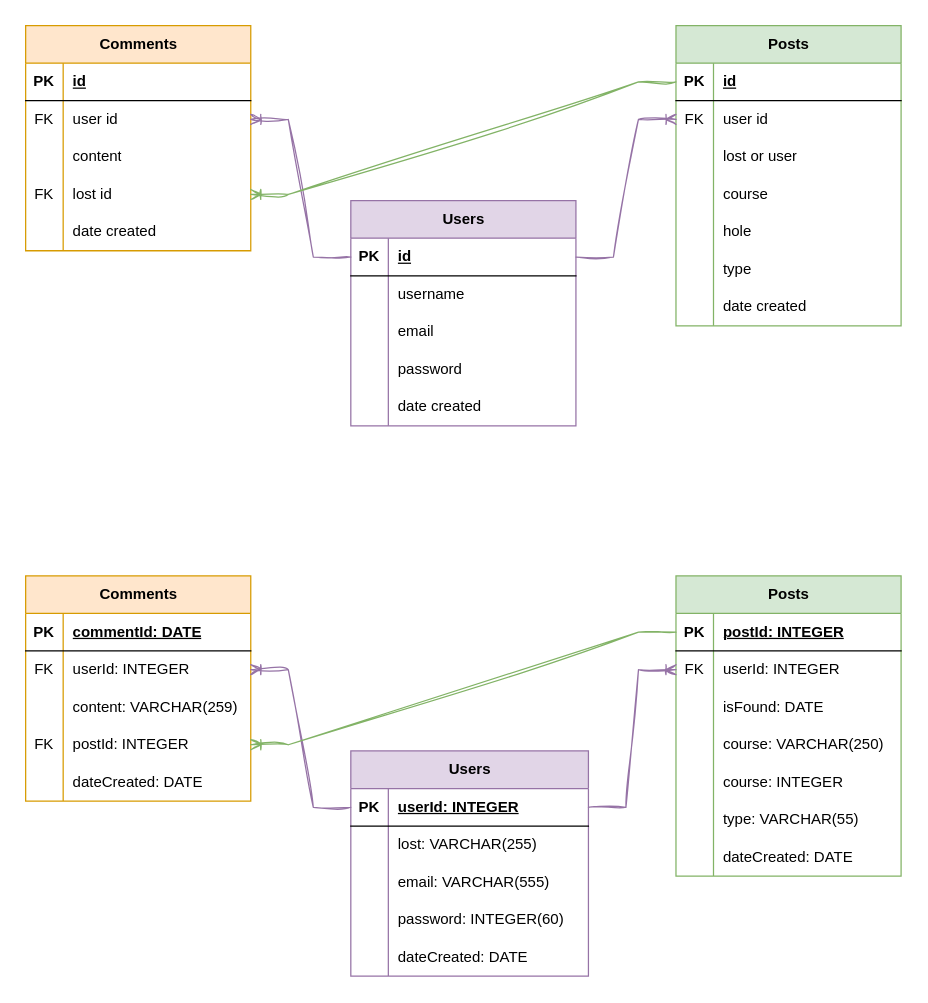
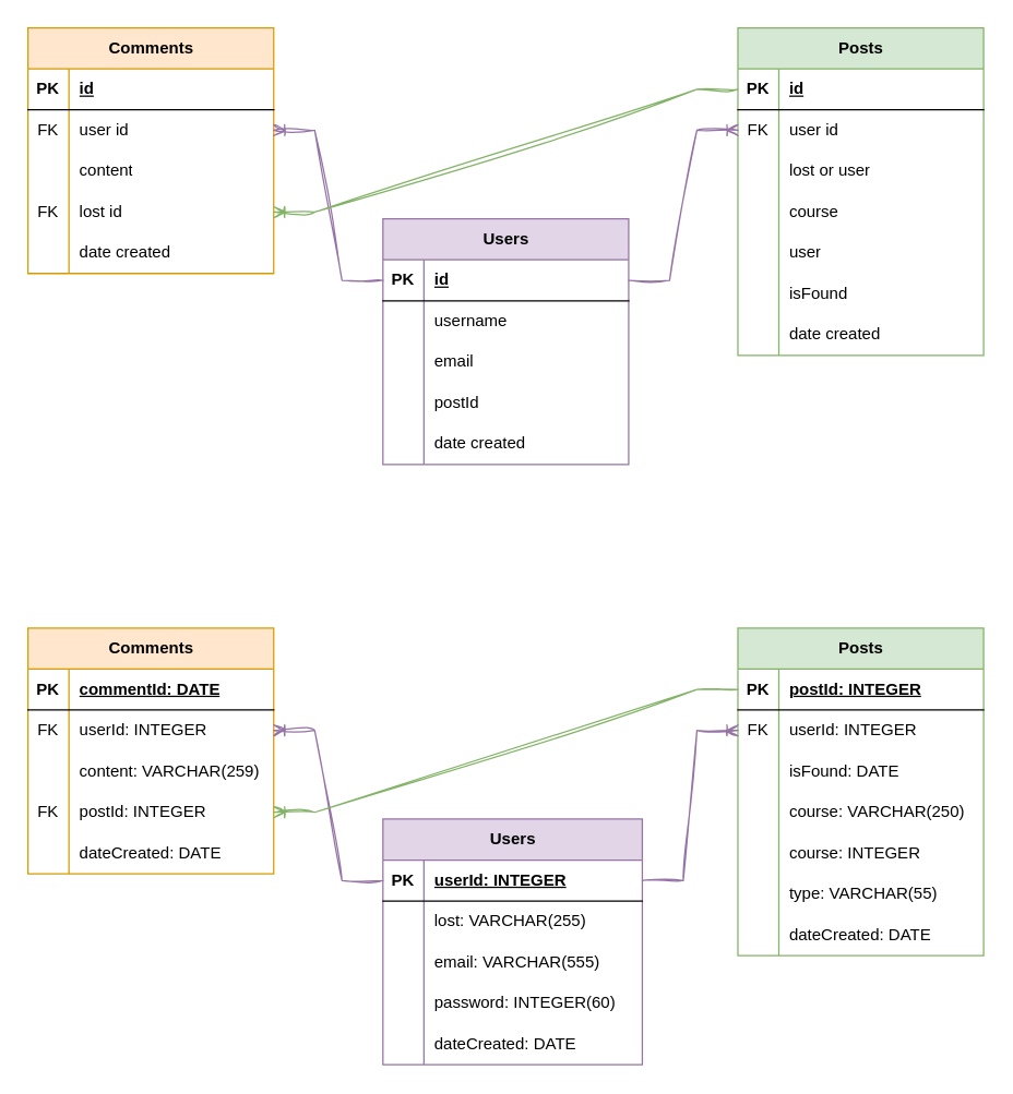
- <mxCell id="33" value="hole" style="shape=partialRectangle;connectable=0;fillColor=none;top=0;left=0;bottom=0;right=0;align=left;spacingLeft=6;overflow=hidden;whiteSpace=wrap;html=1;" parent="31" vertex="1"><mxGeometry x="30" width="150" height="30" as="geometry"><mxRectangle width="150" height="30" as="alternateBounds" /></mxGeometry></mxCell>
+ <mxCell id="33" value="user" style="shape=partialRectangle;connectable=0;fillColor=none;top=0;left=0;bottom=0;right=0;align=left;spacingLeft=6;overflow=hidden;whiteSpace=wrap;html=1;" parent="31" vertex="1"><mxGeometry x="30" width="150" height="30" as="geometry"><mxRectangle width="150" height="30" as="alternateBounds" /></mxGeometry></mxCell>
- <mxCell id="36" value="type" style="shape=partialRectangle;connectable=0;fillColor=none;top=0;left=0;bottom=0;right=0;align=left;spacingLeft=6;overflow=hidden;whiteSpace=wrap;html=1;" parent="34" vertex="1"><mxGeometry x="30" width="150" height="30" as="geometry"><mxRectangle width="150" height="30" as="alternateBounds" /></mxGeometry></mxCell>
+ <mxCell id="36" value="isFound" style="shape=partialRectangle;connectable=0;fillColor=none;top=0;left=0;bottom=0;right=0;align=left;spacingLeft=6;overflow=hidden;whiteSpace=wrap;html=1;" parent="34" vertex="1"><mxGeometry x="30" width="150" height="30" as="geometry"><mxRectangle width="150" height="30" as="alternateBounds" /></mxGeometry></mxCell>
- <mxCell id="14" value="password" style="shape=partialRectangle;connectable=0;fillColor=none;top=0;left=0;bottom=0;right=0;align=left;spacingLeft=6;overflow=hidden;whiteSpace=wrap;html=1;" parent="12" vertex="1"><mxGeometry x="30" width="150" height="30" as="geometry"><mxRectangle width="150" height="30" as="alternateBounds" /></mxGeometry></mxCell>
+ <mxCell id="14" value="postId" style="shape=partialRectangle;connectable=0;fillColor=none;top=0;left=0;bottom=0;right=0;align=left;spacingLeft=6;overflow=hidden;whiteSpace=wrap;html=1;" parent="12" vertex="1"><mxGeometry x="30" width="150" height="30" as="geometry"><mxRectangle width="150" height="30" as="alternateBounds" /></mxGeometry></mxCell>
